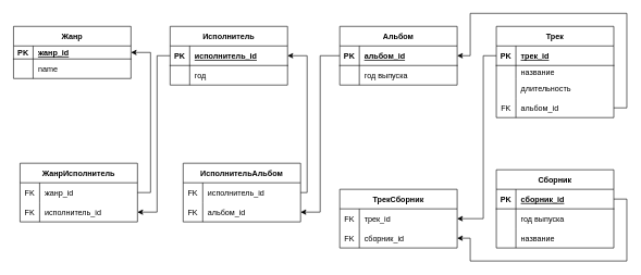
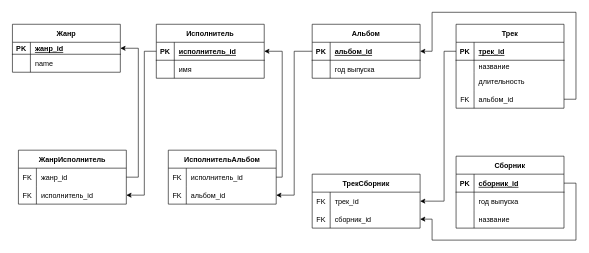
- <mxCell id="15" value="год" style="shape=partialRectangle;connectable=0;fillColor=none;top=0;left=0;bottom=0;right=0;align=left;spacingLeft=6;overflow=hidden;" parent="13" vertex="1"><mxGeometry x="30" width="150" height="30" as="geometry"><mxRectangle width="150" height="30" as="alternateBounds" /></mxGeometry></mxCell>
+ <mxCell id="15" value="имя" style="shape=partialRectangle;connectable=0;fillColor=none;top=0;left=0;bottom=0;right=0;align=left;spacingLeft=6;overflow=hidden;" parent="13" vertex="1"><mxGeometry x="30" width="150" height="30" as="geometry"><mxRectangle width="150" height="30" as="alternateBounds" /></mxGeometry></mxCell>
